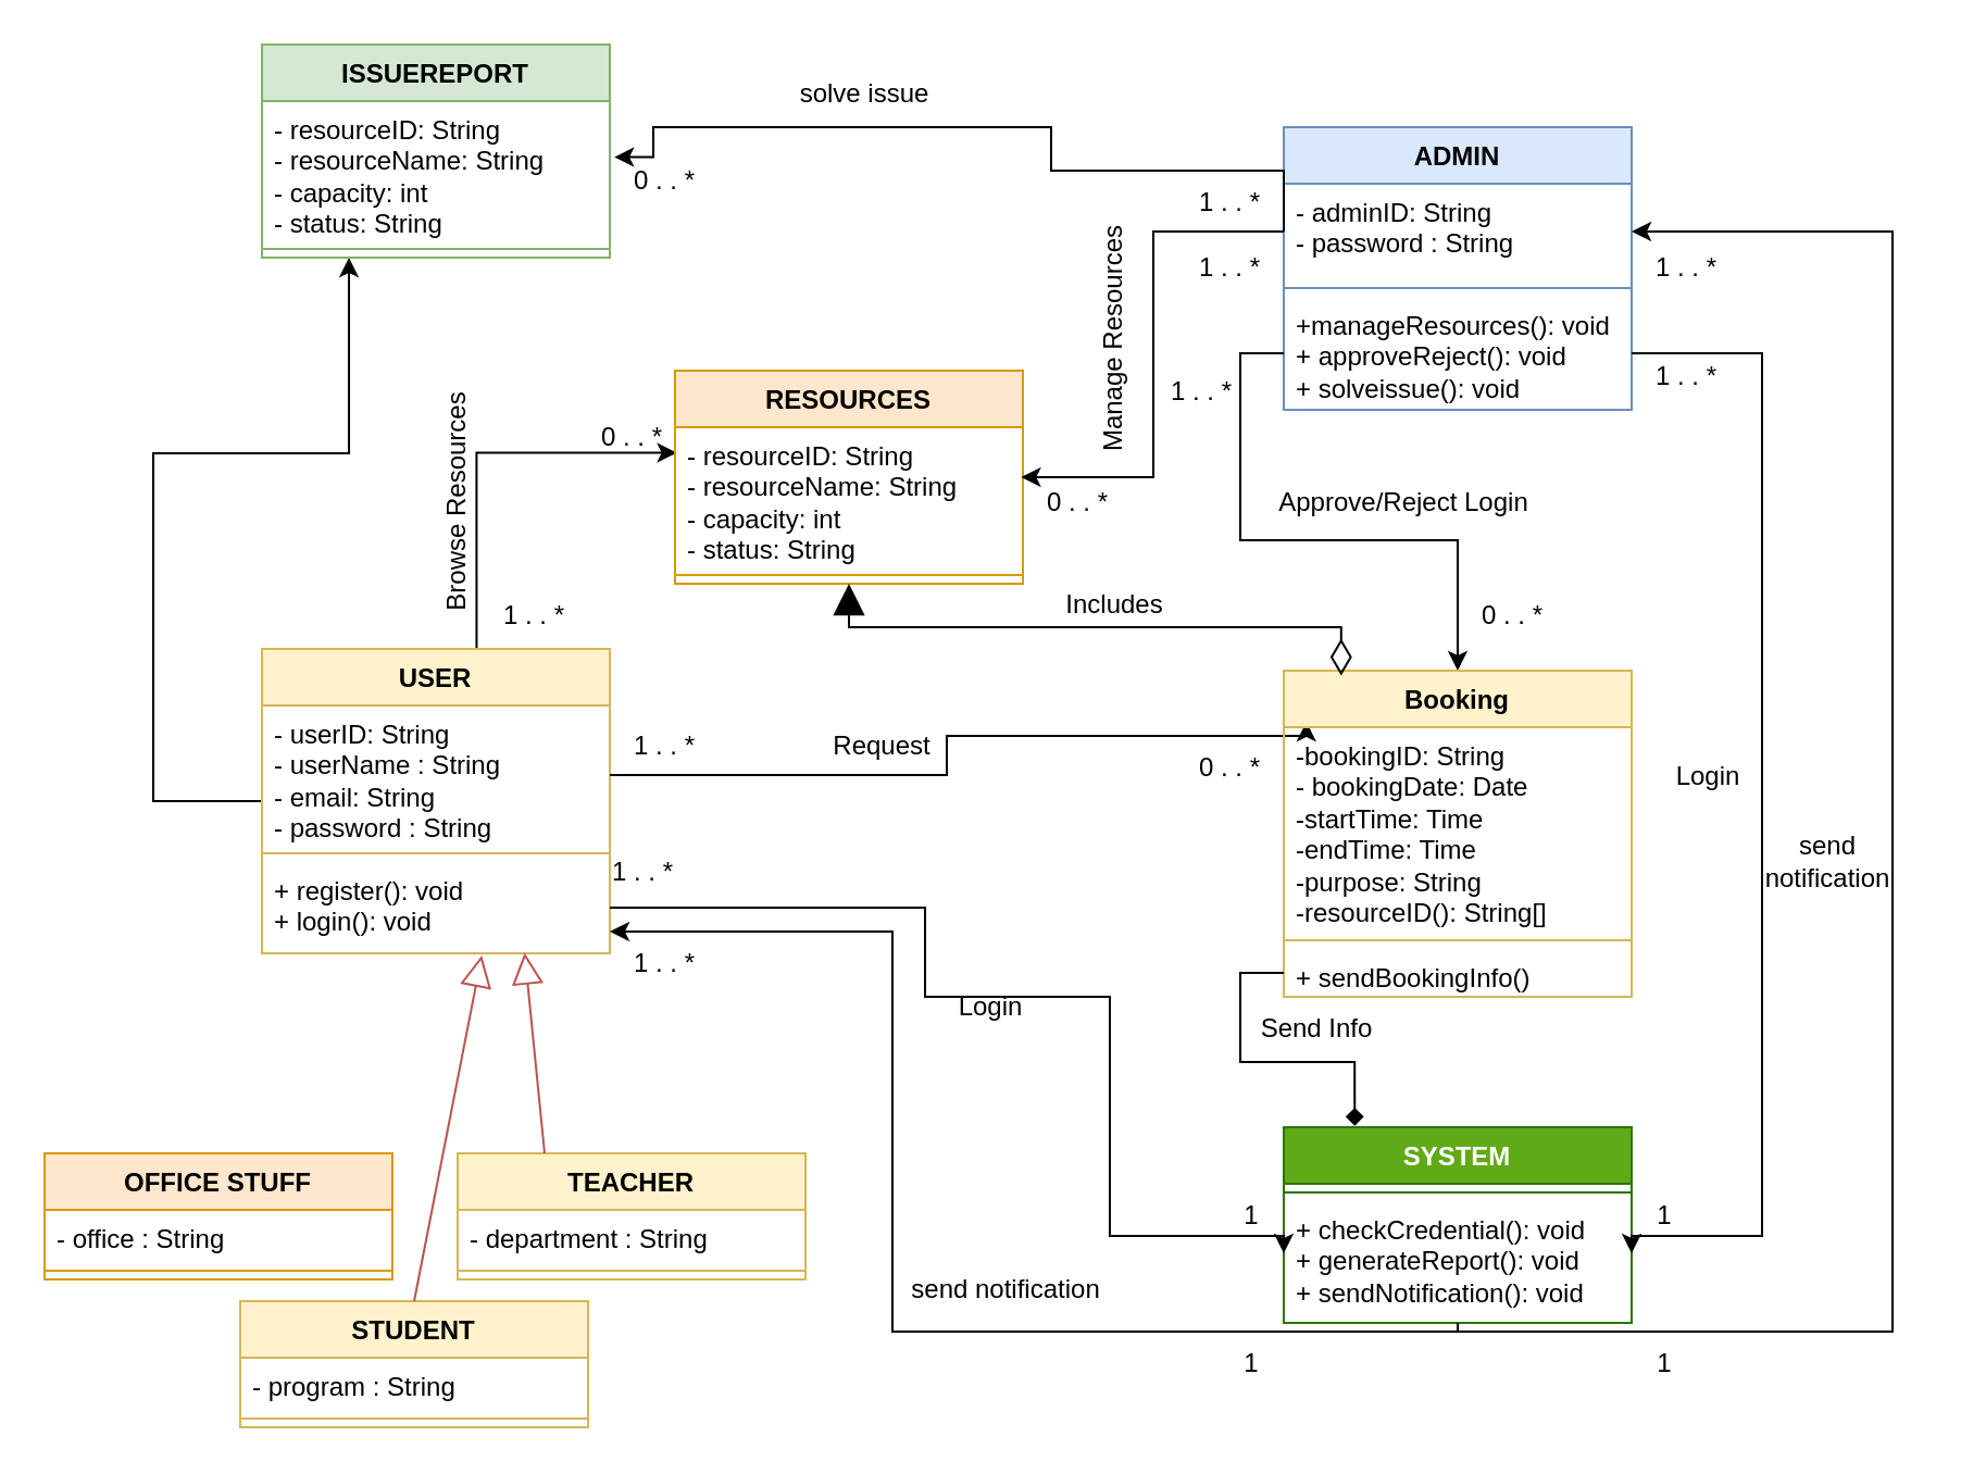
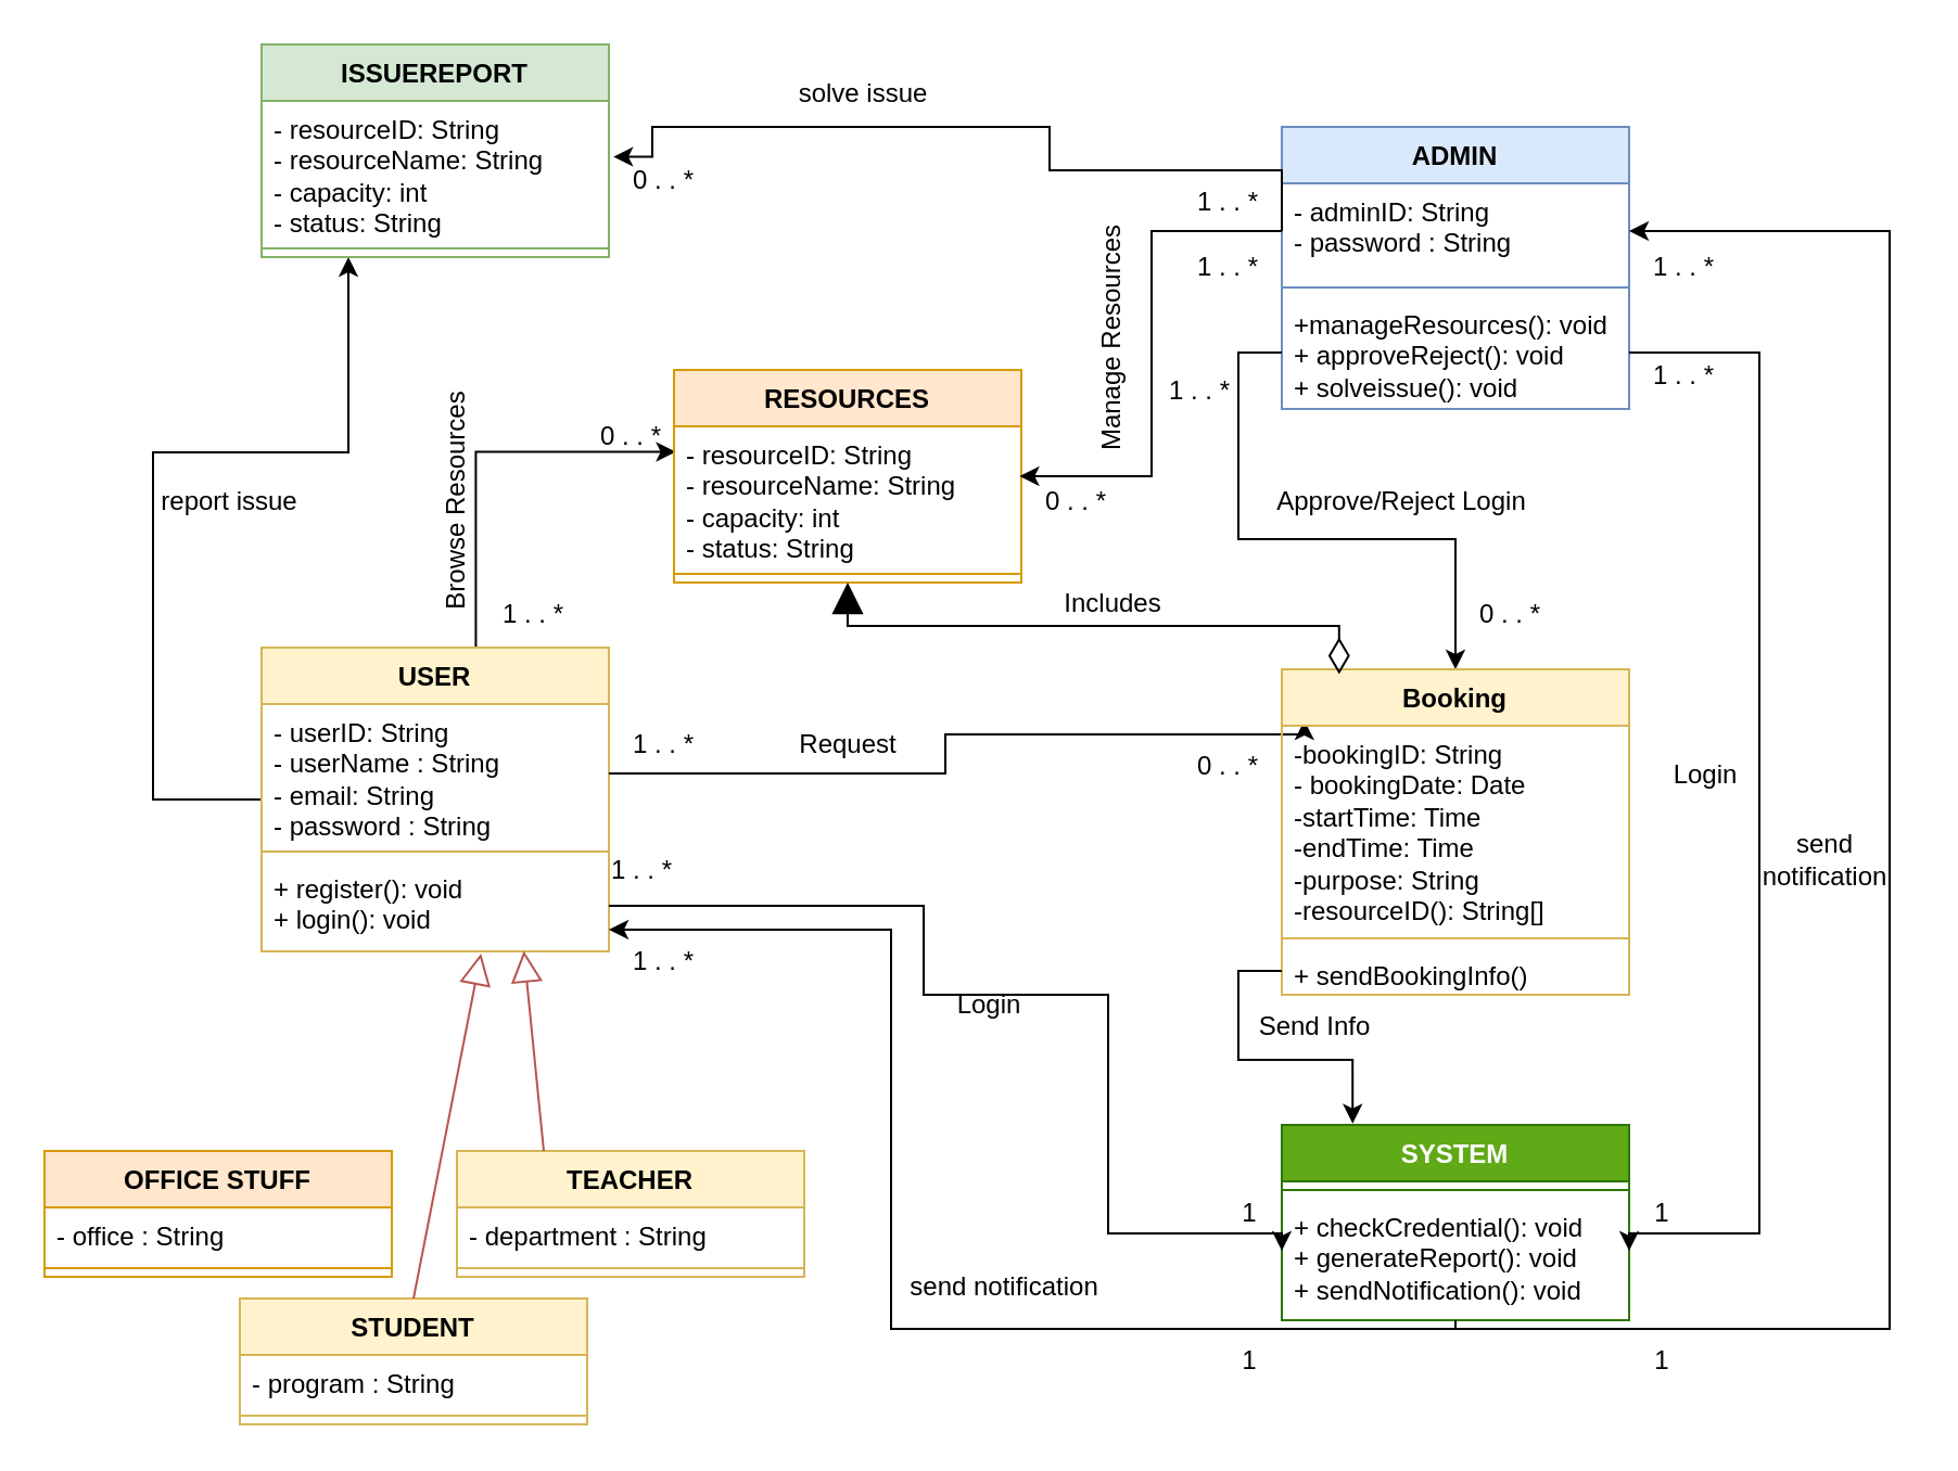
+ <mxCell id="42" value="report issue" style="text;html=1;align=center;verticalAlign=middle;resizable=0;points=[];autosize=1;strokeColor=none;fillColor=none;" parent="1" vertex="1"><mxGeometry x="60" y="216" width="90" height="30" as="geometry" /></mxCell>
- <mxCell id="67" value="Request" style="text;html=1;align=center;verticalAlign=middle;resizable=0;points=[];autosize=1;strokeColor=none;fillColor=none;" parent="1" vertex="1"><mxGeometry x="370" y="328" width="70" height="30" as="geometry" /></mxCell>
+ <mxCell id="67" value="Request" style="text;html=1;align=center;verticalAlign=middle;resizable=0;points=[];autosize=1;strokeColor=none;fillColor=none;" parent="1" vertex="1"><mxGeometry x="355" y="328" width="70" height="30" as="geometry" /></mxCell>
- <mxCell id="72" style="edgeStyle=orthogonalEdgeStyle;rounded=0;orthogonalLoop=1;jettySize=auto;html=1;entryX=0.204;entryY=-0.007;entryDx=0;entryDy=0;entryPerimeter=0;endArrow=diamond;" parent="1" source="71" target="47" edge="1"><mxGeometry relative="1" as="geometry" /></mxCell>
+ <mxCell id="72" style="edgeStyle=orthogonalEdgeStyle;rounded=0;orthogonalLoop=1;jettySize=auto;html=1;entryX=0.204;entryY=-0.007;entryDx=0;entryDy=0;entryPerimeter=0;" parent="1" source="71" target="47" edge="1"><mxGeometry relative="1" as="geometry" /></mxCell>
